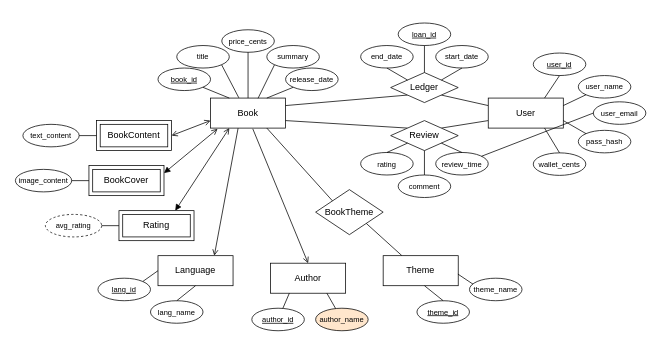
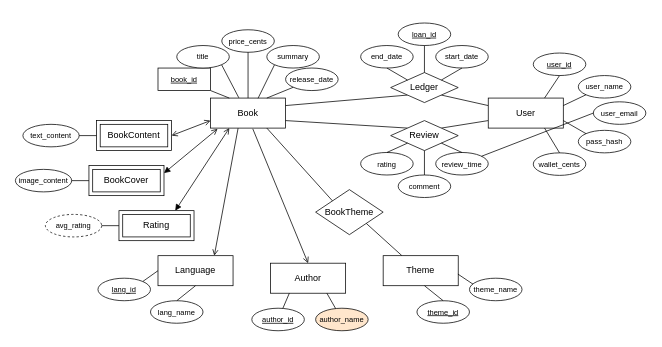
- <mxCell id="5" value="book_id" style="ellipse;whiteSpace=wrap;html=1;align=center;fontStyle=4;fontSize=10;" vertex="1" parent="3"><mxGeometry y="51" width="70" height="30" as="geometry" /></mxCell>
+ <mxCell id="5" value="book_id" style="whiteSpace=wrap;html=1;align=center;fontStyle=4;fontSize=10;rounded=0;" vertex="1" parent="3"><mxGeometry y="51" width="70" height="30" as="geometry" /></mxCell>
